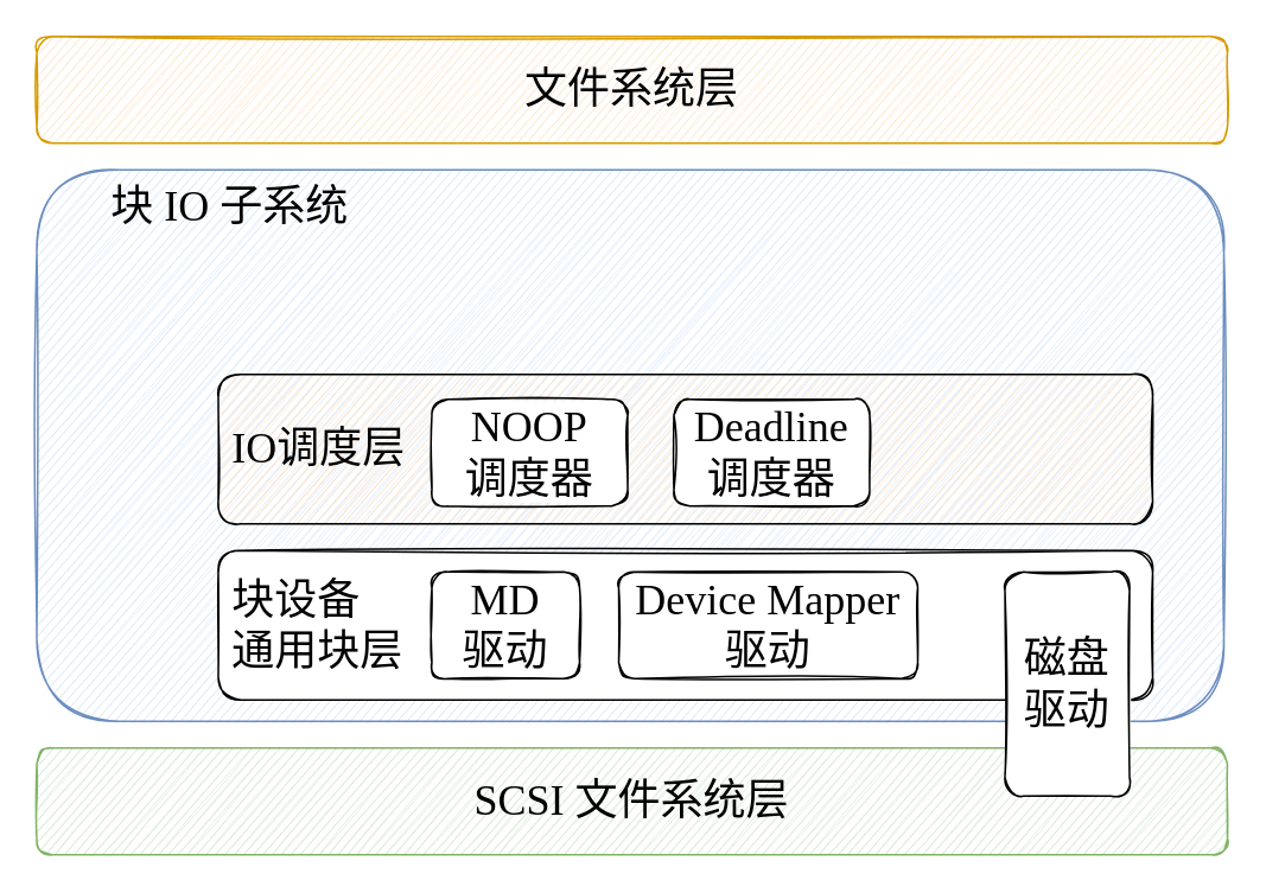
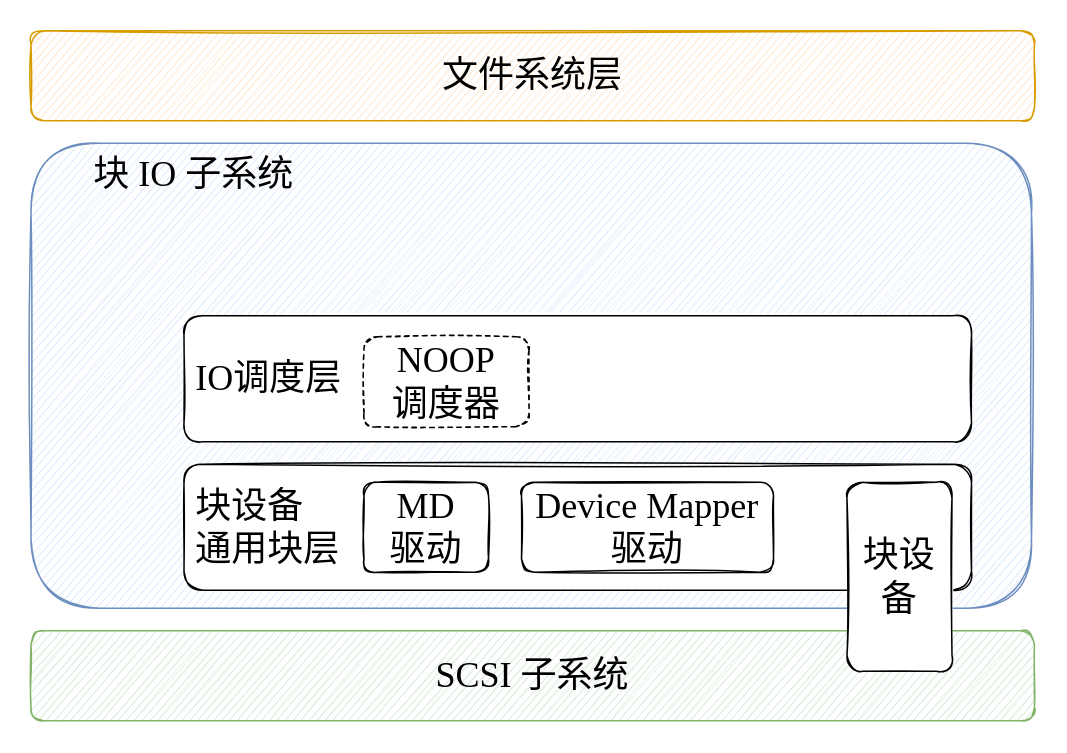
- <mxCell id="5" value="&lt;font style=&quot;font-size: 24px&quot;&gt;&amp;nbsp;IO调度层&lt;/font&gt;" style="rounded=1;whiteSpace=wrap;html=1;align=left;sketch=1;fontFamily=Comic Sans MS;fillColor=#ffe6cc;" parent="1" vertex="1"><mxGeometry x="122" y="210" width="525" height="84" as="geometry" /></mxCell>
+ <mxCell id="5" value="&lt;font style=&quot;font-size: 24px&quot;&gt;&amp;nbsp;IO调度层&lt;/font&gt;" style="rounded=1;whiteSpace=wrap;html=1;align=left;sketch=1;fontFamily=Comic Sans MS;" parent="1" vertex="1"><mxGeometry x="122" y="210" width="525" height="84" as="geometry" /></mxCell>
- <mxCell id="7" value="&lt;font style=&quot;font-size: 24px&quot;&gt;NOOP&lt;br&gt;调度器&lt;/font&gt;" style="rounded=1;whiteSpace=wrap;html=1;sketch=1;fontFamily=Comic Sans MS;" parent="1" vertex="1"><mxGeometry x="242" y="224" width="110" height="60" as="geometry" /></mxCell>
+ <mxCell id="7" value="&lt;font style=&quot;font-size: 24px&quot;&gt;NOOP&lt;br&gt;调度器&lt;/font&gt;" style="rounded=1;whiteSpace=wrap;html=1;sketch=1;fontFamily=Comic Sans MS;dashed=1;" parent="1" vertex="1"><mxGeometry x="242" y="224" width="110" height="60" as="geometry" /></mxCell>
- <mxCell id="8" value="&lt;font style=&quot;font-size: 24px&quot;&gt;Deadline&lt;br&gt;调度器&lt;/font&gt;" style="rounded=1;whiteSpace=wrap;html=1;sketch=1;fontFamily=Comic Sans MS;" parent="1" vertex="1"><mxGeometry x="378" y="224" width="110" height="60" as="geometry" /></mxCell>
- <mxCell id="11" value="&lt;span style=&quot;font-size: 24px&quot;&gt;磁盘驱动&lt;/span&gt;" style="rounded=1;whiteSpace=wrap;html=1;sketch=1;fontFamily=Comic Sans MS;" parent="1" vertex="1"><mxGeometry x="564" y="321" width="70" height="126" as="geometry" /></mxCell>
+ <mxCell id="11" value="&lt;span style=&quot;font-size: 24px&quot;&gt;块设备&lt;/span&gt;" style="rounded=1;whiteSpace=wrap;html=1;sketch=1;fontFamily=Comic Sans MS;" parent="1" vertex="1"><mxGeometry x="564" y="321" width="70" height="126" as="geometry" /></mxCell>
- <mxCell id="3" value="&lt;font style=&quot;font-size: 24px&quot;&gt;SCSI 文件系统层&lt;/font&gt;" style="rounded=1;whiteSpace=wrap;html=1;glass=0;shadow=0;sketch=1;fillColor=#d5e8d4;strokeColor=#82b366;fontFamily=Comic Sans MS;" parent="1" vertex="1"><mxGeometry x="20" y="420" width="669" height="60" as="geometry" /></mxCell>
+ <mxCell id="3" value="&lt;font style=&quot;font-size: 24px&quot;&gt;SCSI 子系统&lt;/font&gt;" style="rounded=1;whiteSpace=wrap;html=1;glass=0;shadow=0;sketch=1;fillColor=#d5e8d4;strokeColor=#82b366;fontFamily=Comic Sans MS;" parent="1" vertex="1"><mxGeometry x="20" y="420" width="669" height="60" as="geometry" /></mxCell>
